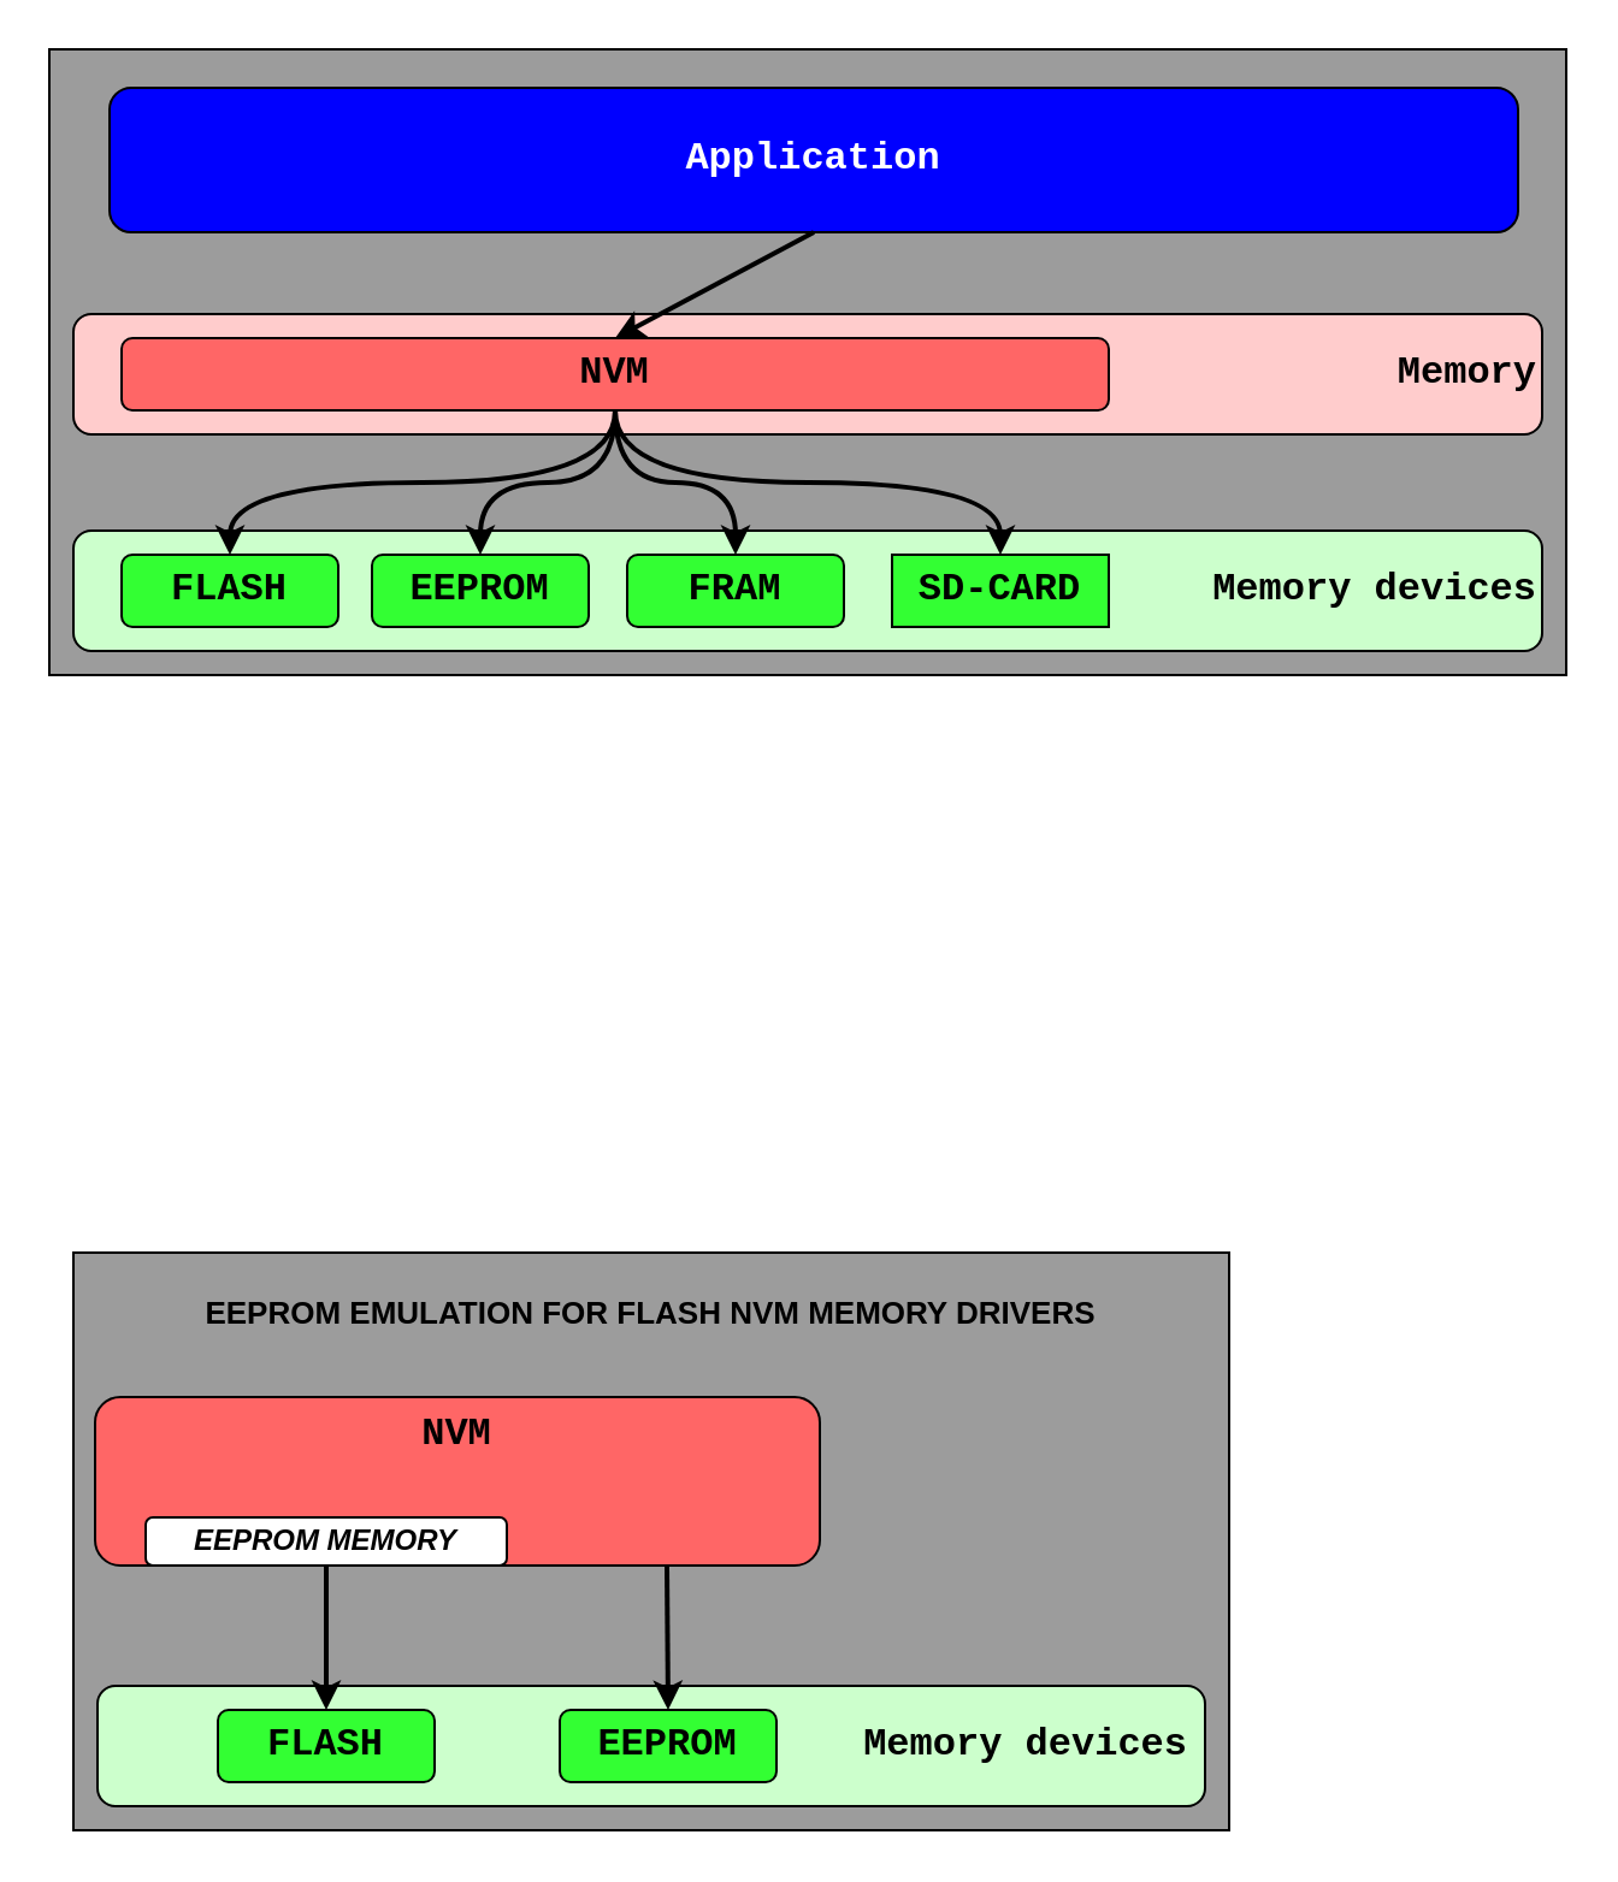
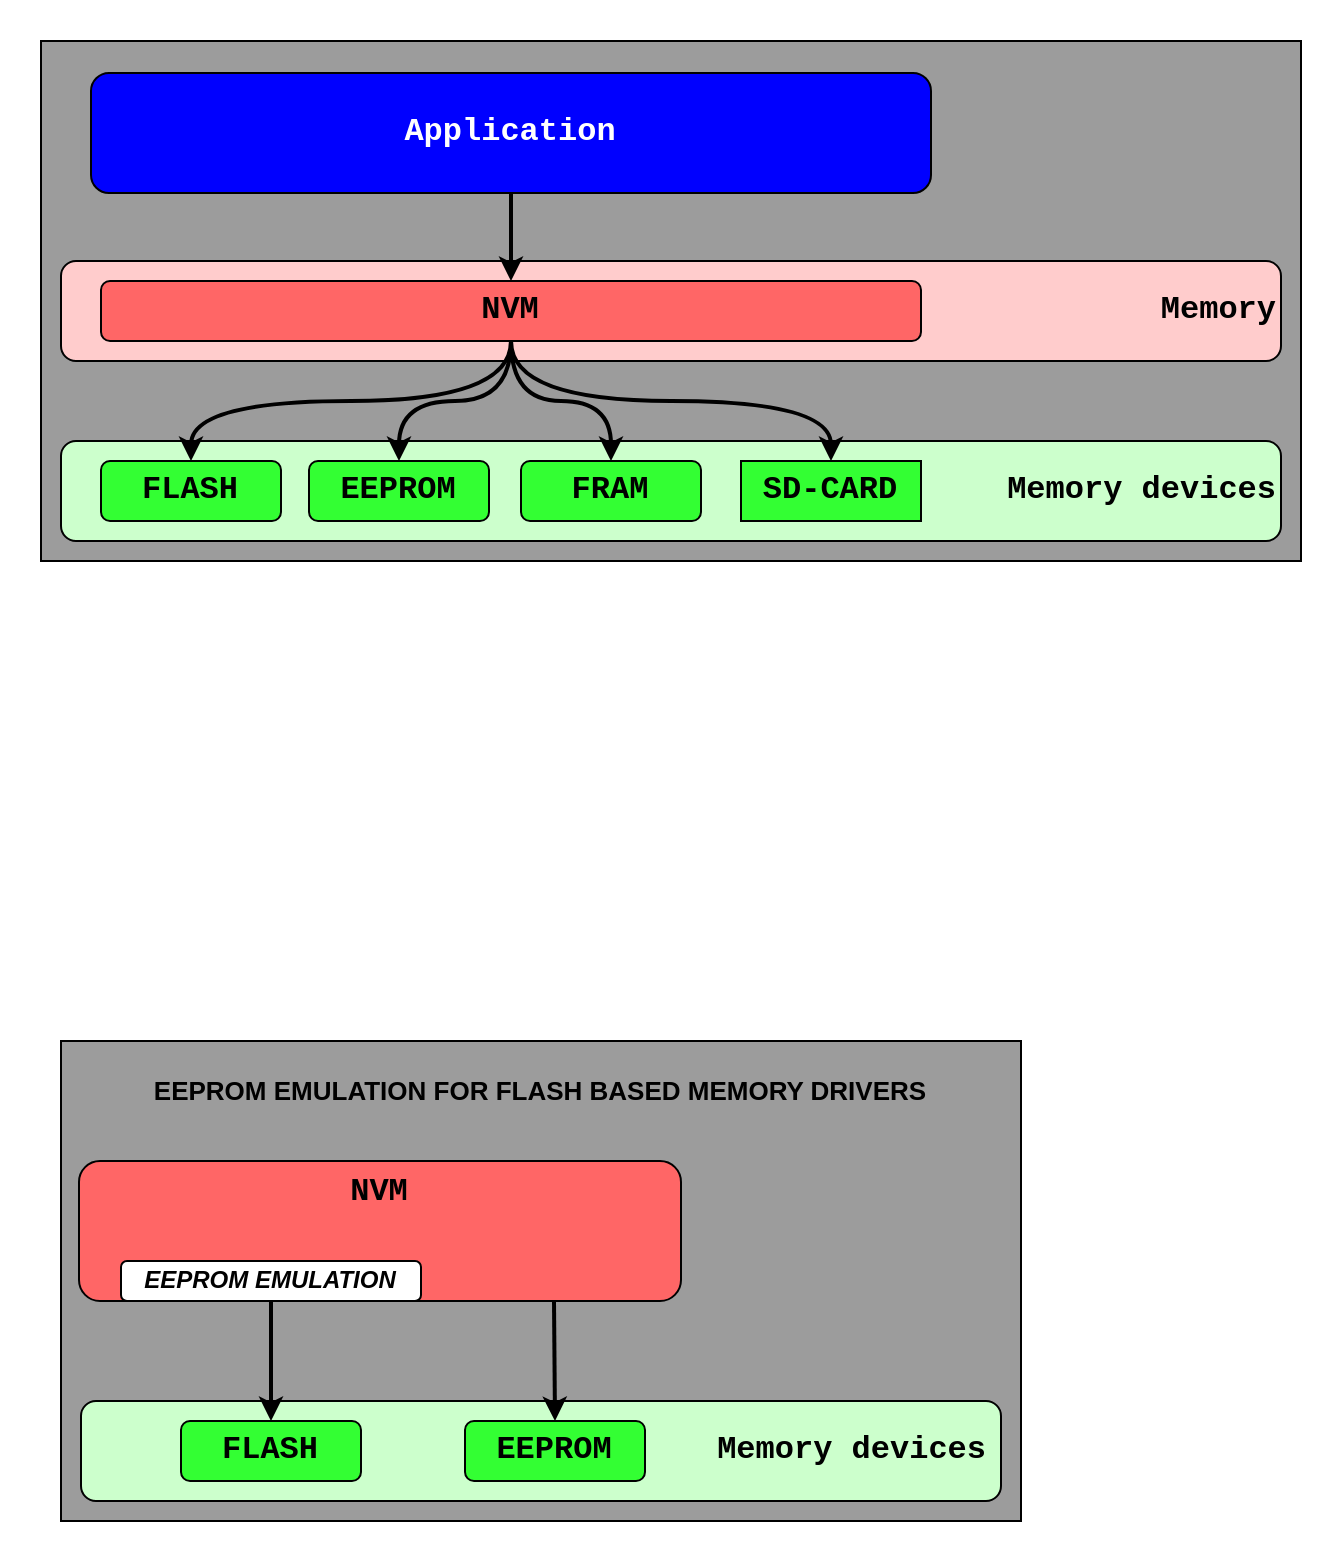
- <mxCell id="5" value="Application" style="rounded=1;whiteSpace=wrap;html=1;fillColor=#0000FF;fontColor=#FFFFFF;fontStyle=1;fontFamily=Courier New;fontSize=16;" parent="1" vertex="1"><mxGeometry x="45" y="36" width="585" height="60" as="geometry" /></mxCell>
+ <mxCell id="5" value="Application" style="rounded=1;whiteSpace=wrap;html=1;fillColor=#0000FF;fontColor=#FFFFFF;fontStyle=1;fontFamily=Courier New;fontSize=16;" parent="1" vertex="1"><mxGeometry x="45" y="36" width="420" height="60" as="geometry" /></mxCell>
- <mxCell id="28" value="EEPROM EMULATION FOR FLASH NVM MEMORY DRIVERS" style="text;html=1;strokeColor=none;fillColor=none;align=center;verticalAlign=middle;whiteSpace=wrap;rounded=0;fontStyle=1;fontColor=#000000;fontSize=13;" vertex="1" parent="18"><mxGeometry width="480" height="50" as="geometry" /></mxCell>
+ <mxCell id="28" value="EEPROM EMULATION FOR FLASH BASED MEMORY DRIVERS" style="text;html=1;strokeColor=none;fillColor=none;align=center;verticalAlign=middle;whiteSpace=wrap;rounded=0;fontStyle=1;fontColor=#000000;fontSize=13;" vertex="1" parent="18"><mxGeometry width="480" height="50" as="geometry" /></mxCell>
- <mxCell id="23" value="EEPROM MEMORY" style="rounded=1;whiteSpace=wrap;html=1;fontStyle=3" vertex="1" parent="18"><mxGeometry x="30" y="110" width="150" height="20" as="geometry" /></mxCell>
+ <mxCell id="23" value="EEPROM EMULATION" style="rounded=1;whiteSpace=wrap;html=1;fontStyle=3" vertex="1" parent="18"><mxGeometry x="30" y="110" width="150" height="20" as="geometry" /></mxCell>
